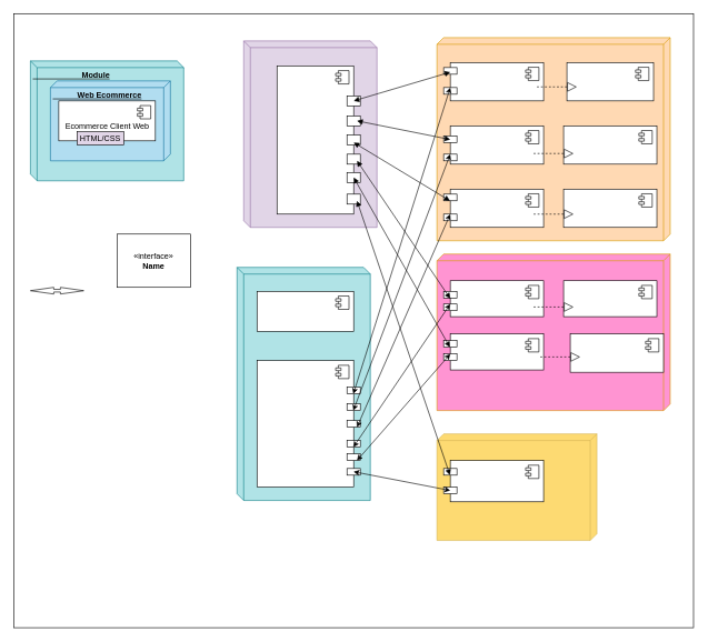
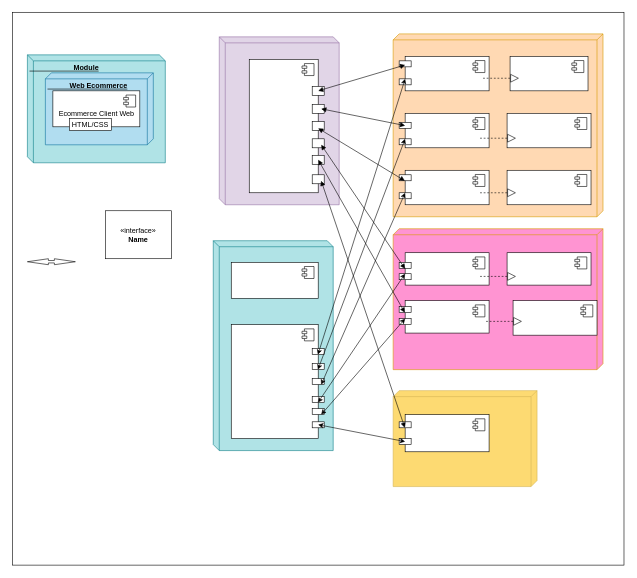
- <mxCell id="78" value="HTML/CSS" style="html=1;whiteSpace=wrap;fillColor=#e1d5e7;" vertex="1" parent="1"><mxGeometry x="115" y="197.25" width="70" height="20" as="geometry" /></mxCell>
+ <mxCell id="78" value="HTML/CSS" style="html=1;whiteSpace=wrap;" vertex="1" parent="1"><mxGeometry x="115" y="197.25" width="70" height="20" as="geometry" /></mxCell>
